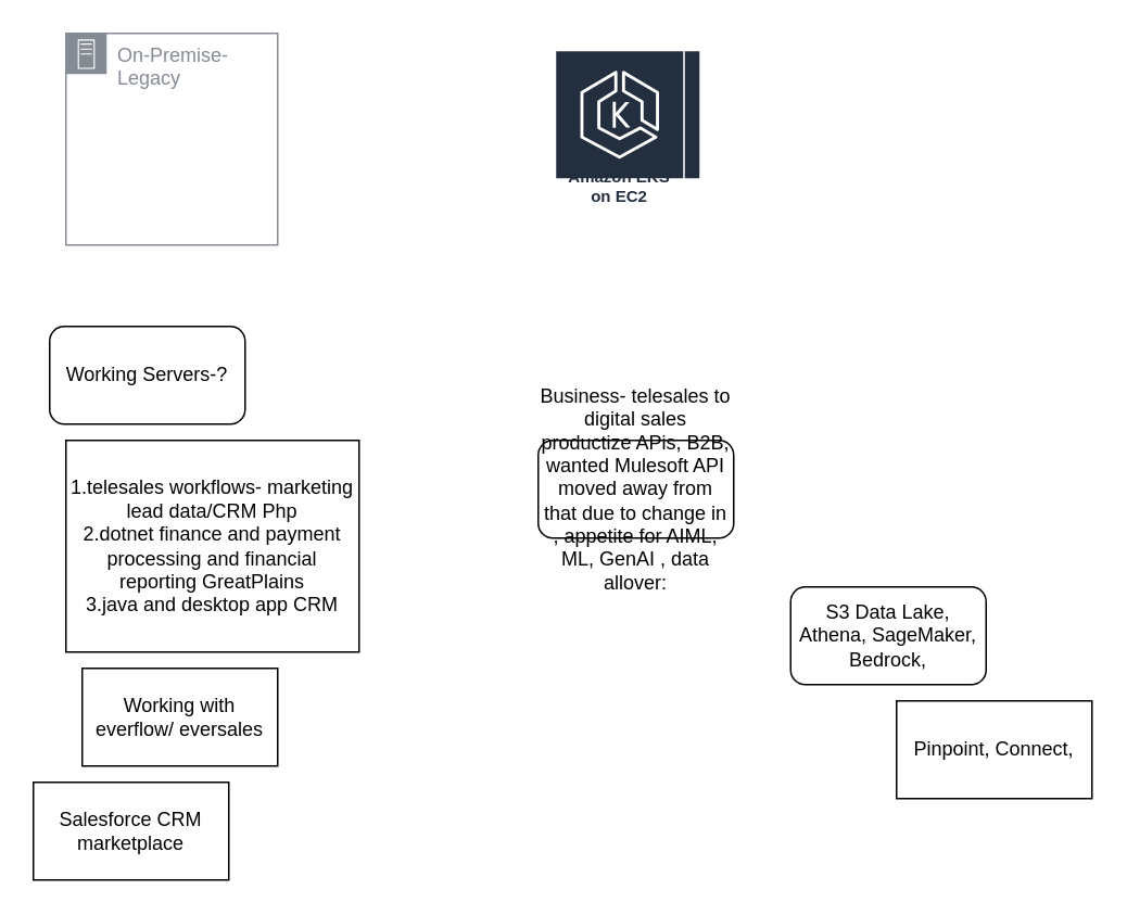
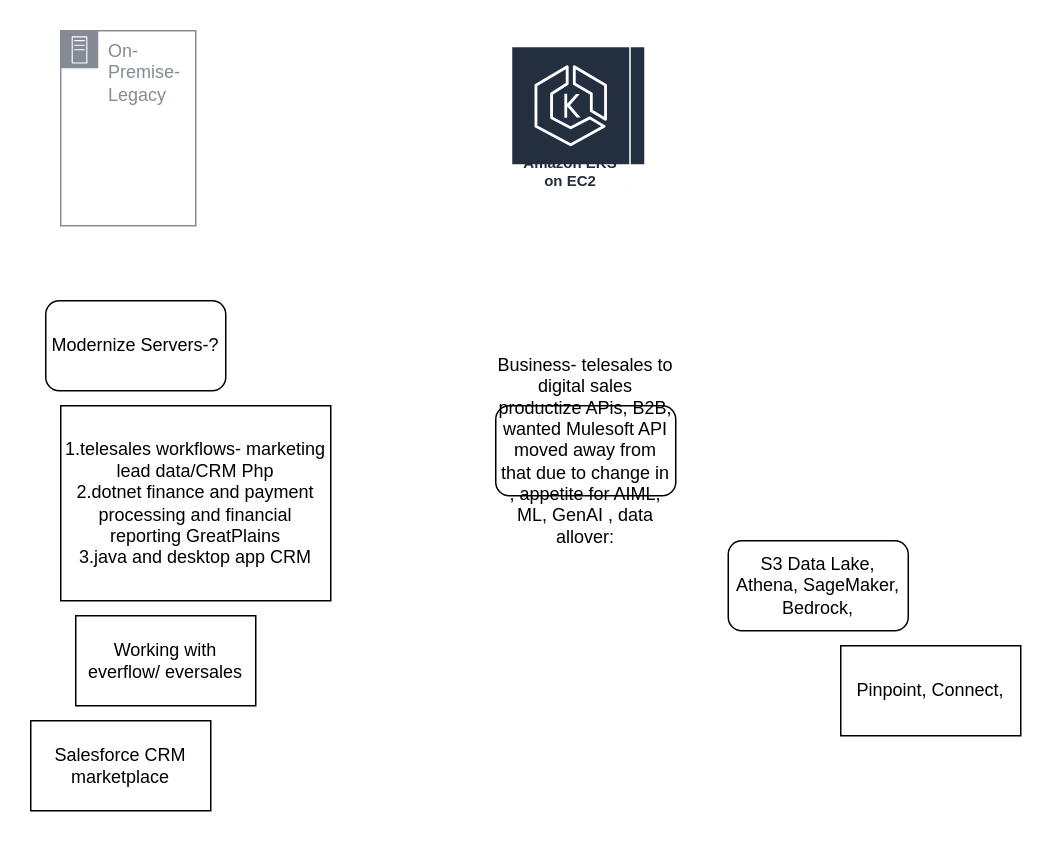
- <mxCell id="4" value="On-Premise- Legacy " style="sketch=0;outlineConnect=0;gradientColor=none;html=1;whiteSpace=wrap;fontSize=12;fontStyle=0;shape=mxgraph.aws4.group;grIcon=mxgraph.aws4.group_on_premise;strokeColor=#858B94;fillColor=none;verticalAlign=top;align=left;spacingLeft=30;fontColor=#858B94;dashed=0;" parent="1" vertex="1"><mxGeometry x="40" y="20" width="130" height="130" as="geometry" /></mxCell>
+ <mxCell id="4" value="On-Premise- Legacy " style="sketch=0;outlineConnect=0;gradientColor=none;html=1;whiteSpace=wrap;fontSize=12;fontStyle=0;shape=mxgraph.aws4.group;grIcon=mxgraph.aws4.group_on_premise;strokeColor=#858B94;fillColor=none;verticalAlign=top;align=left;spacingLeft=30;fontColor=#858B94;dashed=0;" parent="1" vertex="1"><mxGeometry x="40" y="20" width="90" height="130" as="geometry" /></mxCell>
- <mxCell id="5" value="Working Servers-?" style="rounded=1;whiteSpace=wrap;html=1;" parent="1" vertex="1"><mxGeometry x="30" y="200" width="120" height="60" as="geometry" /></mxCell>
+ <mxCell id="5" value="Modernize Servers-?" style="rounded=1;whiteSpace=wrap;html=1;" parent="1" vertex="1"><mxGeometry x="30" y="200" width="120" height="60" as="geometry" /></mxCell>
- <mxCell id="11" value="Pinpoint, Connect, " style="whiteSpace=wrap;html=1;" parent="1" vertex="1"><mxGeometry x="550" y="430" width="120" height="60" as="geometry" /></mxCell>
+ <mxCell id="11" value="Pinpoint, Connect, " style="whiteSpace=wrap;html=1;" parent="1" vertex="1"><mxGeometry x="560" y="430" width="120" height="60" as="geometry" /></mxCell>
